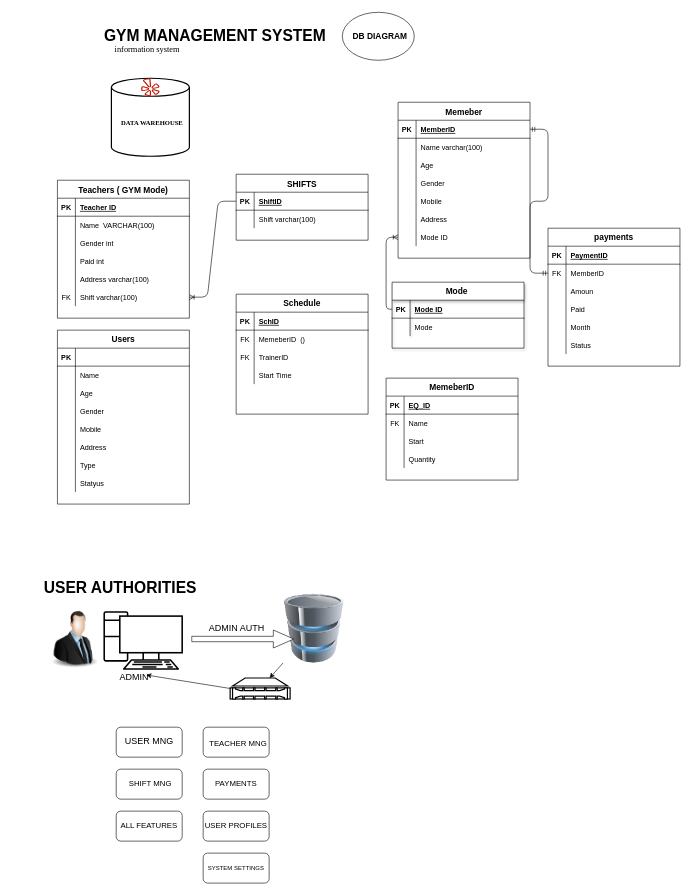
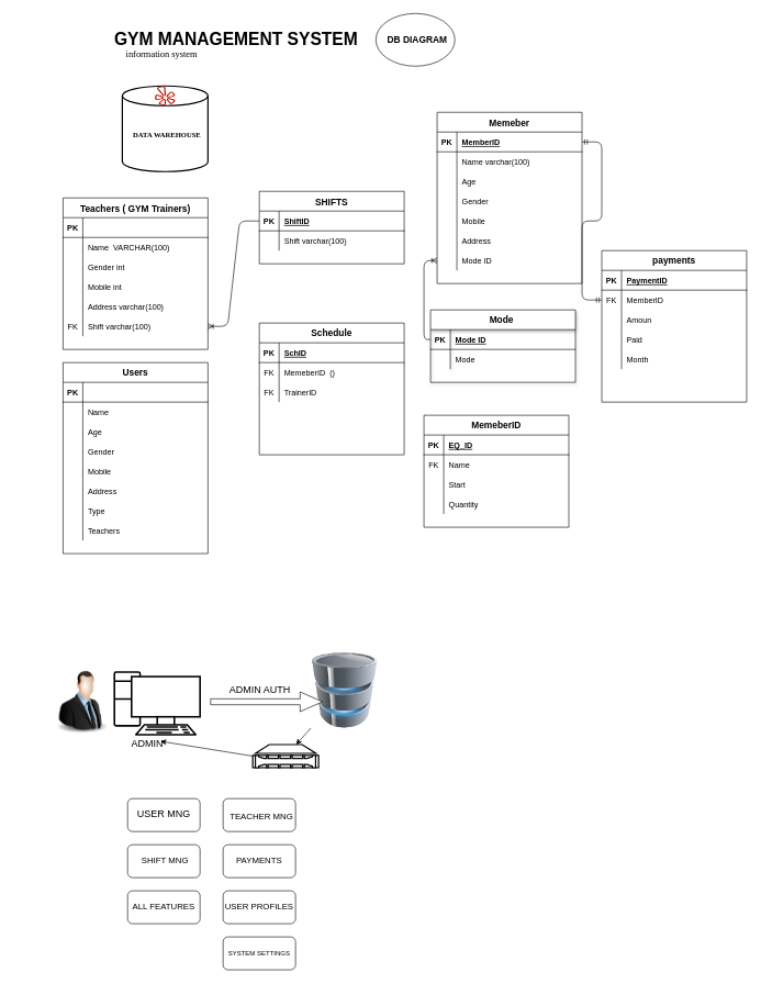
- <mxCell id="6" value="Teachers ( GYM Mode)" style="shape=table;startSize=30;container=1;collapsible=1;childLayout=tableLayout;fixedRows=1;rowLines=0;fontStyle=1;align=center;resizeLast=1;fontSize=14;" parent="1" vertex="1"><mxGeometry x="95" y="300" width="220" height="230" as="geometry" /></mxCell>
+ <mxCell id="6" value="Teachers ( GYM Trainers)" style="shape=table;startSize=30;container=1;collapsible=1;childLayout=tableLayout;fixedRows=1;rowLines=0;fontStyle=1;align=center;resizeLast=1;fontSize=14;" parent="1" vertex="1"><mxGeometry x="95" y="300" width="220" height="230" as="geometry" /></mxCell>
- <mxCell id="9" value="Teacher ID" style="shape=partialRectangle;connectable=0;fillColor=none;top=0;left=0;bottom=0;right=0;align=left;spacingLeft=6;fontStyle=5;overflow=hidden;" parent="7" vertex="1"><mxGeometry x="30" width="190" height="30" as="geometry" /></mxCell>
- <mxCell id="18" value="Paid int" style="shape=partialRectangle;connectable=0;fillColor=none;top=0;left=0;bottom=0;right=0;align=left;spacingLeft=6;overflow=hidden;" parent="16" vertex="1"><mxGeometry x="30" width="190" height="30" as="geometry" /></mxCell>
+ <mxCell id="18" value="Mobile int" style="shape=partialRectangle;connectable=0;fillColor=none;top=0;left=0;bottom=0;right=0;align=left;spacingLeft=6;overflow=hidden;" parent="16" vertex="1"><mxGeometry x="30" width="190" height="30" as="geometry" /></mxCell>
- <mxCell id="122" value="Status" style="shape=partialRectangle;connectable=0;fillColor=none;top=0;left=0;bottom=0;right=0;align=left;spacingLeft=6;overflow=hidden;" parent="120" vertex="1"><mxGeometry x="30" width="190" height="30" as="geometry" /></mxCell>
- <mxCell id="69" value="Start Time" style="shape=partialRectangle;connectable=0;fillColor=none;top=0;left=0;bottom=0;right=0;align=left;spacingLeft=6;overflow=hidden;" parent="67" vertex="1"><mxGeometry x="30" width="190" height="30" as="geometry" /></mxCell>
- <mxCell id="146" value="Statyus" style="shape=partialRectangle;connectable=0;fillColor=none;top=0;left=0;bottom=0;right=0;align=left;spacingLeft=6;overflow=hidden;" parent="144" vertex="1"><mxGeometry x="30" width="190" height="30" as="geometry" /></mxCell>
+ <mxCell id="146" value="Teachers" style="shape=partialRectangle;connectable=0;fillColor=none;top=0;left=0;bottom=0;right=0;align=left;spacingLeft=6;overflow=hidden;" parent="144" vertex="1"><mxGeometry x="30" width="190" height="30" as="geometry" /></mxCell>
- <mxCell id="80" value="USER AUTHORITIES" style="text;html=1;strokeColor=none;fillColor=none;align=center;verticalAlign=middle;whiteSpace=wrap;rounded=0;fontStyle=1;fontSize=26;" parent="1" vertex="1"><mxGeometry x="25" y="960" width="350" height="40" as="geometry" /></mxCell>
